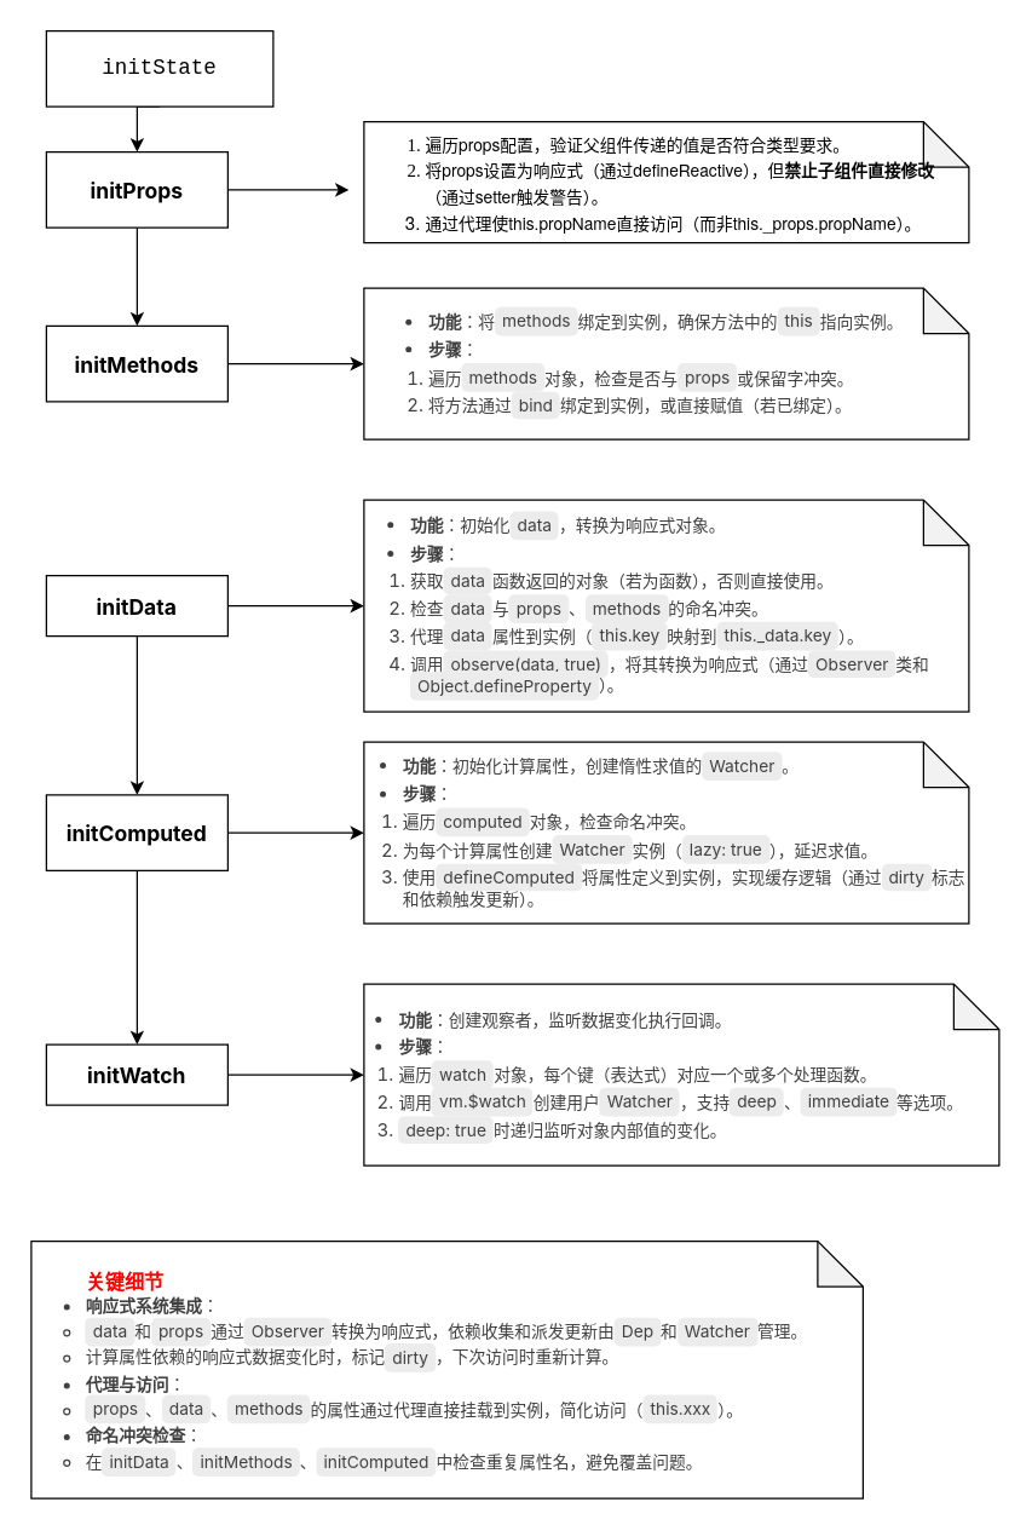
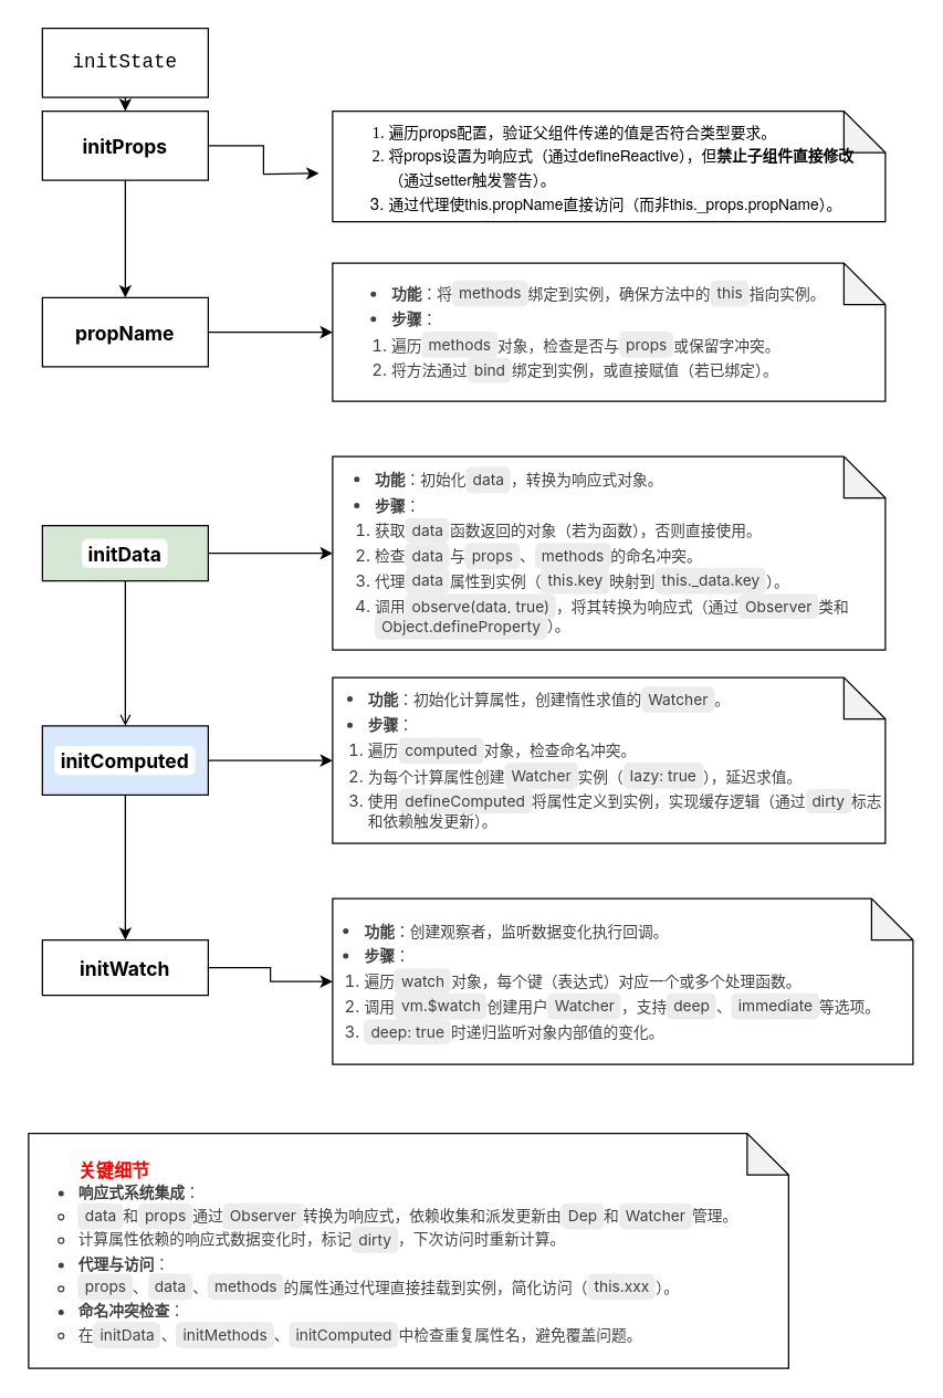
- <mxCell id="3" value="&lt;span style=&quot;font-family: Menlo, Monaco, &amp;quot;Courier New&amp;quot;, monospace; font-size: 14px; text-align: start; white-space: pre; background-color: rgb(255, 255, 255);&quot;&gt;initState&lt;/span&gt;" style="rounded=0;whiteSpace=wrap;html=1;" parent="1" vertex="1"><mxGeometry x="30" y="20" width="150" height="50" as="geometry" /></mxCell>
+ <mxCell id="3" value="&lt;span style=&quot;font-family: Menlo, Monaco, &amp;quot;Courier New&amp;quot;, monospace; font-size: 14px; text-align: start; white-space: pre; background-color: rgb(255, 255, 255);&quot;&gt;initState&lt;/span&gt;" style="rounded=0;whiteSpace=wrap;html=1;" parent="1" vertex="1"><mxGeometry x="30" y="20" width="120" height="50" as="geometry" /></mxCell>
- <mxCell id="6" value="&lt;h4 style=&quot;font-weight: var(--ds-font-weight-strong); font-size: 16.002px; line-height: var(--ds-md-line-height); margin: calc(var(--ds-md-zoom)*16px)0 calc(var(--ds-md-zoom)*12px)0; font-family: Inter, system-ui, -apple-system, &amp;quot;system-ui&amp;quot;, &amp;quot;Segoe UI&amp;quot;, Roboto, &amp;quot;Noto Sans&amp;quot;, Ubuntu, Cantarell, &amp;quot;Helvetica Neue&amp;quot;, Oxygen, &amp;quot;Open Sans&amp;quot;, sans-serif; text-align: start;&quot;&gt;&lt;strong style=&quot;&quot;&gt;&lt;code style=&quot;font-size: 0.875em; font-weight: var(--ds-font-weight-strong); font-family: var(--ds-font-family-code); border-radius: 4px; padding: 0.15rem 0.3rem; background-color: rgb(255, 255, 255);&quot;&gt;&lt;font style=&quot;color: rgb(0, 0, 0);&quot;&gt;initProps&lt;/font&gt;&lt;/code&gt;&lt;/strong&gt;&lt;/h4&gt;" style="rounded=0;whiteSpace=wrap;html=1;" parent="1" vertex="1"><mxGeometry x="30" y="100" width="120" height="50" as="geometry" /></mxCell>
+ <mxCell id="6" value="&lt;h4 style=&quot;font-weight: var(--ds-font-weight-strong); font-size: 16.002px; line-height: var(--ds-md-line-height); margin: calc(var(--ds-md-zoom)*16px)0 calc(var(--ds-md-zoom)*12px)0; font-family: Inter, system-ui, -apple-system, &amp;quot;system-ui&amp;quot;, &amp;quot;Segoe UI&amp;quot;, Roboto, &amp;quot;Noto Sans&amp;quot;, Ubuntu, Cantarell, &amp;quot;Helvetica Neue&amp;quot;, Oxygen, &amp;quot;Open Sans&amp;quot;, sans-serif; text-align: start;&quot;&gt;&lt;strong style=&quot;&quot;&gt;&lt;code style=&quot;font-size: 0.875em; font-weight: var(--ds-font-weight-strong); font-family: var(--ds-font-family-code); border-radius: 4px; padding: 0.15rem 0.3rem; background-color: rgb(255, 255, 255);&quot;&gt;&lt;font style=&quot;color: rgb(0, 0, 0);&quot;&gt;initProps&lt;/font&gt;&lt;/code&gt;&lt;/strong&gt;&lt;/h4&gt;" style="rounded=0;whiteSpace=wrap;html=1;" parent="1" vertex="1"><mxGeometry x="30" y="80" width="120" height="50" as="geometry" /></mxCell>
- <mxCell id="12" value="&lt;h4 style=&quot;font-weight: var(--ds-font-weight-strong); font-size: 16.002px; line-height: var(--ds-md-line-height); margin: calc(var(--ds-md-zoom)*16px)0 calc(var(--ds-md-zoom)*12px)0; font-family: Inter, system-ui, -apple-system, &amp;quot;system-ui&amp;quot;, &amp;quot;Segoe UI&amp;quot;, Roboto, &amp;quot;Noto Sans&amp;quot;, Ubuntu, Cantarell, &amp;quot;Helvetica Neue&amp;quot;, Oxygen, &amp;quot;Open Sans&amp;quot;, sans-serif; text-align: start;&quot;&gt;&lt;strong style=&quot;&quot;&gt;&lt;code style=&quot;font-size: 0.875em; font-weight: var(--ds-font-weight-strong); font-family: var(--ds-font-family-code); border-radius: 4px; padding: 0.15rem 0.3rem; background-color: rgb(255, 255, 255);&quot;&gt;&lt;font style=&quot;color: rgb(0, 0, 0);&quot;&gt;initMethods&lt;/font&gt;&lt;/code&gt;&lt;/strong&gt;&lt;/h4&gt;" style="rounded=0;whiteSpace=wrap;html=1;" parent="1" vertex="1"><mxGeometry x="30" y="215" width="120" height="50" as="geometry" /></mxCell>
+ <mxCell id="12" value="&lt;h4 style=&quot;font-weight: var(--ds-font-weight-strong); font-size: 16.002px; line-height: var(--ds-md-line-height); margin: calc(var(--ds-md-zoom)*16px)0 calc(var(--ds-md-zoom)*12px)0; font-family: Inter, system-ui, -apple-system, &amp;quot;system-ui&amp;quot;, &amp;quot;Segoe UI&amp;quot;, Roboto, &amp;quot;Noto Sans&amp;quot;, Ubuntu, Cantarell, &amp;quot;Helvetica Neue&amp;quot;, Oxygen, &amp;quot;Open Sans&amp;quot;, sans-serif; text-align: start;&quot;&gt;&lt;strong style=&quot;&quot;&gt;&lt;code style=&quot;font-size: 0.875em; font-weight: var(--ds-font-weight-strong); font-family: var(--ds-font-family-code); border-radius: 4px; padding: 0.15rem 0.3rem; background-color: rgb(255, 255, 255);&quot;&gt;&lt;font style=&quot;color: rgb(0, 0, 0);&quot;&gt;propName&lt;/font&gt;&lt;/code&gt;&lt;/strong&gt;&lt;/h4&gt;" style="rounded=0;whiteSpace=wrap;html=1;" parent="1" vertex="1"><mxGeometry x="30" y="215" width="120" height="50" as="geometry" /></mxCell>
- <mxCell id="11" value="&lt;h4 style=&quot;font-weight: var(--ds-font-weight-strong); font-size: 16.002px; line-height: var(--ds-md-line-height); margin: calc(var(--ds-md-zoom)*16px)0 calc(var(--ds-md-zoom)*12px)0; font-family: Inter, system-ui, -apple-system, &amp;quot;system-ui&amp;quot;, &amp;quot;Segoe UI&amp;quot;, Roboto, &amp;quot;Noto Sans&amp;quot;, Ubuntu, Cantarell, &amp;quot;Helvetica Neue&amp;quot;, Oxygen, &amp;quot;Open Sans&amp;quot;, sans-serif; text-align: start;&quot;&gt;&lt;strong style=&quot;&quot;&gt;&lt;code style=&quot;font-size: 0.875em; font-weight: var(--ds-font-weight-strong); font-family: var(--ds-font-family-code); border-radius: 4px; padding: 0.15rem 0.3rem; background-color: rgb(255, 255, 255);&quot;&gt;&lt;font style=&quot;color: rgb(0, 0, 0);&quot;&gt;initData&lt;/font&gt;&lt;/code&gt;&lt;/strong&gt;&lt;/h4&gt;" style="rounded=0;whiteSpace=wrap;html=1;" parent="1" vertex="1"><mxGeometry x="30" y="380" width="120" height="40" as="geometry" /></mxCell>
+ <mxCell id="11" value="&lt;h4 style=&quot;font-weight: var(--ds-font-weight-strong); font-size: 16.002px; line-height: var(--ds-md-line-height); margin: calc(var(--ds-md-zoom)*16px)0 calc(var(--ds-md-zoom)*12px)0; font-family: Inter, system-ui, -apple-system, &amp;quot;system-ui&amp;quot;, &amp;quot;Segoe UI&amp;quot;, Roboto, &amp;quot;Noto Sans&amp;quot;, Ubuntu, Cantarell, &amp;quot;Helvetica Neue&amp;quot;, Oxygen, &amp;quot;Open Sans&amp;quot;, sans-serif; text-align: start;&quot;&gt;&lt;strong style=&quot;&quot;&gt;&lt;code style=&quot;font-size: 0.875em; font-weight: var(--ds-font-weight-strong); font-family: var(--ds-font-family-code); border-radius: 4px; padding: 0.15rem 0.3rem; background-color: rgb(255, 255, 255);&quot;&gt;&lt;font style=&quot;color: rgb(0, 0, 0);&quot;&gt;initData&lt;/font&gt;&lt;/code&gt;&lt;/strong&gt;&lt;/h4&gt;" style="rounded=0;whiteSpace=wrap;html=1;fillColor=#d5e8d4;" parent="1" vertex="1"><mxGeometry x="30" y="380" width="120" height="40" as="geometry" /></mxCell>
- <mxCell id="10" style="edgeStyle=orthogonalEdgeStyle;rounded=0;orthogonalLoop=1;jettySize=auto;html=1;exitX=0.5;exitY=1;exitDx=0;exitDy=0;entryX=0.5;entryY=0;entryDx=0;entryDy=0;" parent="1" source="11" target="9" edge="1"><mxGeometry relative="1" as="geometry" /></mxCell>
+ <mxCell id="10" style="edgeStyle=orthogonalEdgeStyle;rounded=0;orthogonalLoop=1;jettySize=auto;html=1;exitX=0.5;exitY=1;exitDx=0;exitDy=0;entryX=0.5;entryY=0;entryDx=0;entryDy=0;endArrow=open;" parent="1" source="11" target="9" edge="1"><mxGeometry relative="1" as="geometry" /></mxCell>
- <mxCell id="9" value="&lt;h4 style=&quot;font-weight: var(--ds-font-weight-strong); font-size: 16.002px; line-height: var(--ds-md-line-height); margin: calc(var(--ds-md-zoom)*16px)0 calc(var(--ds-md-zoom)*12px)0; font-family: Inter, system-ui, -apple-system, &amp;quot;system-ui&amp;quot;, &amp;quot;Segoe UI&amp;quot;, Roboto, &amp;quot;Noto Sans&amp;quot;, Ubuntu, Cantarell, &amp;quot;Helvetica Neue&amp;quot;, Oxygen, &amp;quot;Open Sans&amp;quot;, sans-serif; text-align: start;&quot;&gt;&lt;strong style=&quot;&quot;&gt;&lt;code style=&quot;font-size: 0.875em; font-weight: var(--ds-font-weight-strong); font-family: var(--ds-font-family-code); border-radius: 4px; padding: 0.15rem 0.3rem; background-color: rgb(255, 255, 255);&quot;&gt;&lt;font style=&quot;color: rgb(0, 0, 0);&quot;&gt;initComputed&lt;/font&gt;&lt;/code&gt;&lt;/strong&gt;&lt;/h4&gt;" style="rounded=0;whiteSpace=wrap;html=1;" parent="1" vertex="1"><mxGeometry x="30" y="525" width="120" height="50" as="geometry" /></mxCell>
+ <mxCell id="9" value="&lt;h4 style=&quot;font-weight: var(--ds-font-weight-strong); font-size: 16.002px; line-height: var(--ds-md-line-height); margin: calc(var(--ds-md-zoom)*16px)0 calc(var(--ds-md-zoom)*12px)0; font-family: Inter, system-ui, -apple-system, &amp;quot;system-ui&amp;quot;, &amp;quot;Segoe UI&amp;quot;, Roboto, &amp;quot;Noto Sans&amp;quot;, Ubuntu, Cantarell, &amp;quot;Helvetica Neue&amp;quot;, Oxygen, &amp;quot;Open Sans&amp;quot;, sans-serif; text-align: start;&quot;&gt;&lt;strong style=&quot;&quot;&gt;&lt;code style=&quot;font-size: 0.875em; font-weight: var(--ds-font-weight-strong); font-family: var(--ds-font-family-code); border-radius: 4px; padding: 0.15rem 0.3rem; background-color: rgb(255, 255, 255);&quot;&gt;&lt;font style=&quot;color: rgb(0, 0, 0);&quot;&gt;initComputed&lt;/font&gt;&lt;/code&gt;&lt;/strong&gt;&lt;/h4&gt;" style="rounded=0;whiteSpace=wrap;html=1;fillColor=#dae8fc;" parent="1" vertex="1"><mxGeometry x="30" y="525" width="120" height="50" as="geometry" /></mxCell>
- <mxCell id="7" value="&lt;h4 style=&quot;font-weight: var(--ds-font-weight-strong); font-size: 16.002px; line-height: var(--ds-md-line-height); margin: calc(var(--ds-md-zoom)*16px)0 calc(var(--ds-md-zoom)*12px)0; font-family: Inter, system-ui, -apple-system, &amp;quot;system-ui&amp;quot;, &amp;quot;Segoe UI&amp;quot;, Roboto, &amp;quot;Noto Sans&amp;quot;, Ubuntu, Cantarell, &amp;quot;Helvetica Neue&amp;quot;, Oxygen, &amp;quot;Open Sans&amp;quot;, sans-serif; text-align: start;&quot;&gt;&lt;strong style=&quot;&quot;&gt;&lt;code style=&quot;font-size: 0.875em; font-weight: var(--ds-font-weight-strong); font-family: var(--ds-font-family-code); border-radius: 4px; padding: 0.15rem 0.3rem; background-color: rgb(255, 255, 255);&quot;&gt;&lt;font style=&quot;color: rgb(0, 0, 0);&quot;&gt;initWatch&lt;/font&gt;&lt;/code&gt;&lt;/strong&gt;&lt;/h4&gt;" style="rounded=0;whiteSpace=wrap;html=1;" parent="1" vertex="1"><mxGeometry x="30" y="690" width="120" height="40" as="geometry" /></mxCell>
+ <mxCell id="7" value="&lt;h4 style=&quot;font-weight: var(--ds-font-weight-strong); font-size: 16.002px; line-height: var(--ds-md-line-height); margin: calc(var(--ds-md-zoom)*16px)0 calc(var(--ds-md-zoom)*12px)0; font-family: Inter, system-ui, -apple-system, &amp;quot;system-ui&amp;quot;, &amp;quot;Segoe UI&amp;quot;, Roboto, &amp;quot;Noto Sans&amp;quot;, Ubuntu, Cantarell, &amp;quot;Helvetica Neue&amp;quot;, Oxygen, &amp;quot;Open Sans&amp;quot;, sans-serif; text-align: start;&quot;&gt;&lt;strong style=&quot;&quot;&gt;&lt;code style=&quot;font-size: 0.875em; font-weight: var(--ds-font-weight-strong); font-family: var(--ds-font-family-code); border-radius: 4px; padding: 0.15rem 0.3rem; background-color: rgb(255, 255, 255);&quot;&gt;&lt;font style=&quot;color: rgb(0, 0, 0);&quot;&gt;initWatch&lt;/font&gt;&lt;/code&gt;&lt;/strong&gt;&lt;/h4&gt;" style="rounded=0;whiteSpace=wrap;html=1;" parent="1" vertex="1"><mxGeometry x="30" y="680" width="120" height="40" as="geometry" /></mxCell>
